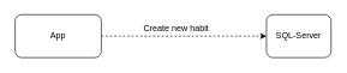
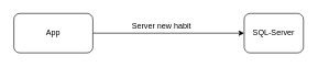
- <mxCell id="5" value="Create new habit" style="text;html=1;align=center;verticalAlign=middle;resizable=0;points=[];autosize=1;strokeColor=none;fillColor=none;" vertex="1" parent="1"><mxGeometry x="189" y="30" width="110" height="20" as="geometry" /></mxCell>
+ <mxCell id="5" value="Server new habit" style="text;html=1;align=center;verticalAlign=middle;resizable=0;points=[];autosize=1;strokeColor=none;fillColor=none;" vertex="1" parent="1"><mxGeometry x="189" y="30" width="110" height="20" as="geometry" /></mxCell>
- <mxCell id="2" style="edgeStyle=orthogonalEdgeStyle;rounded=0;orthogonalLoop=1;jettySize=auto;html=1;exitX=1;exitY=0.5;exitDx=0;exitDy=0;dashed=1;" edge="1" parent="1" source="3" target="4"><mxGeometry relative="1" as="geometry" /></mxCell>
+ <mxCell id="2" style="edgeStyle=orthogonalEdgeStyle;rounded=0;orthogonalLoop=1;jettySize=auto;html=1;exitX=1;exitY=0.5;exitDx=0;exitDy=0;" edge="1" parent="1" source="3" target="4"><mxGeometry relative="1" as="geometry" /></mxCell>
